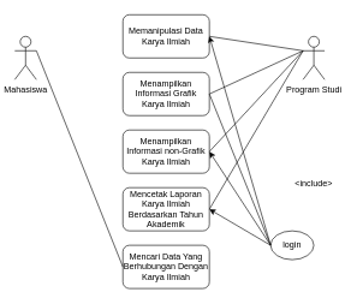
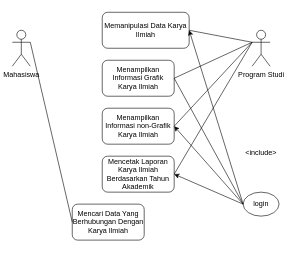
- <mxCell id="5" value="Memanipulasi Data Karya Ilmiah" style="rounded=1;whiteSpace=wrap;html=1;" vertex="1" parent="1"><mxGeometry x="170" y="20" width="120" height="60" as="geometry" /></mxCell>
+ <mxCell id="5" value="Memanipulasi Data Karya Ilmiah" style="rounded=1;whiteSpace=wrap;html=1;" vertex="1" parent="1"><mxGeometry x="170" y="20" width="145" height="60" as="geometry" /></mxCell>
- <mxCell id="4" value="login" style="ellipse;whiteSpace=wrap;html=1;" vertex="1" parent="1"><mxGeometry x="375" y="320" width="60" height="40" as="geometry" /></mxCell>
+ <mxCell id="4" value="login" style="ellipse;whiteSpace=wrap;html=1;" vertex="1" parent="1"><mxGeometry x="405" y="320" width="60" height="40" as="geometry" /></mxCell>
- <mxCell id="9" value="Mencari Data Yang Berhubungan Dengan Karya Ilmiah" style="rounded=1;whiteSpace=wrap;html=1;" vertex="1" parent="1"><mxGeometry x="170" y="340" width="120" height="60" as="geometry" /></mxCell>
+ <mxCell id="9" value="Mencari Data Yang Berhubungan Dengan Karya Ilmiah" style="rounded=1;whiteSpace=wrap;html=1;" vertex="1" parent="1"><mxGeometry x="120" y="340" width="120" height="60" as="geometry" /></mxCell>
